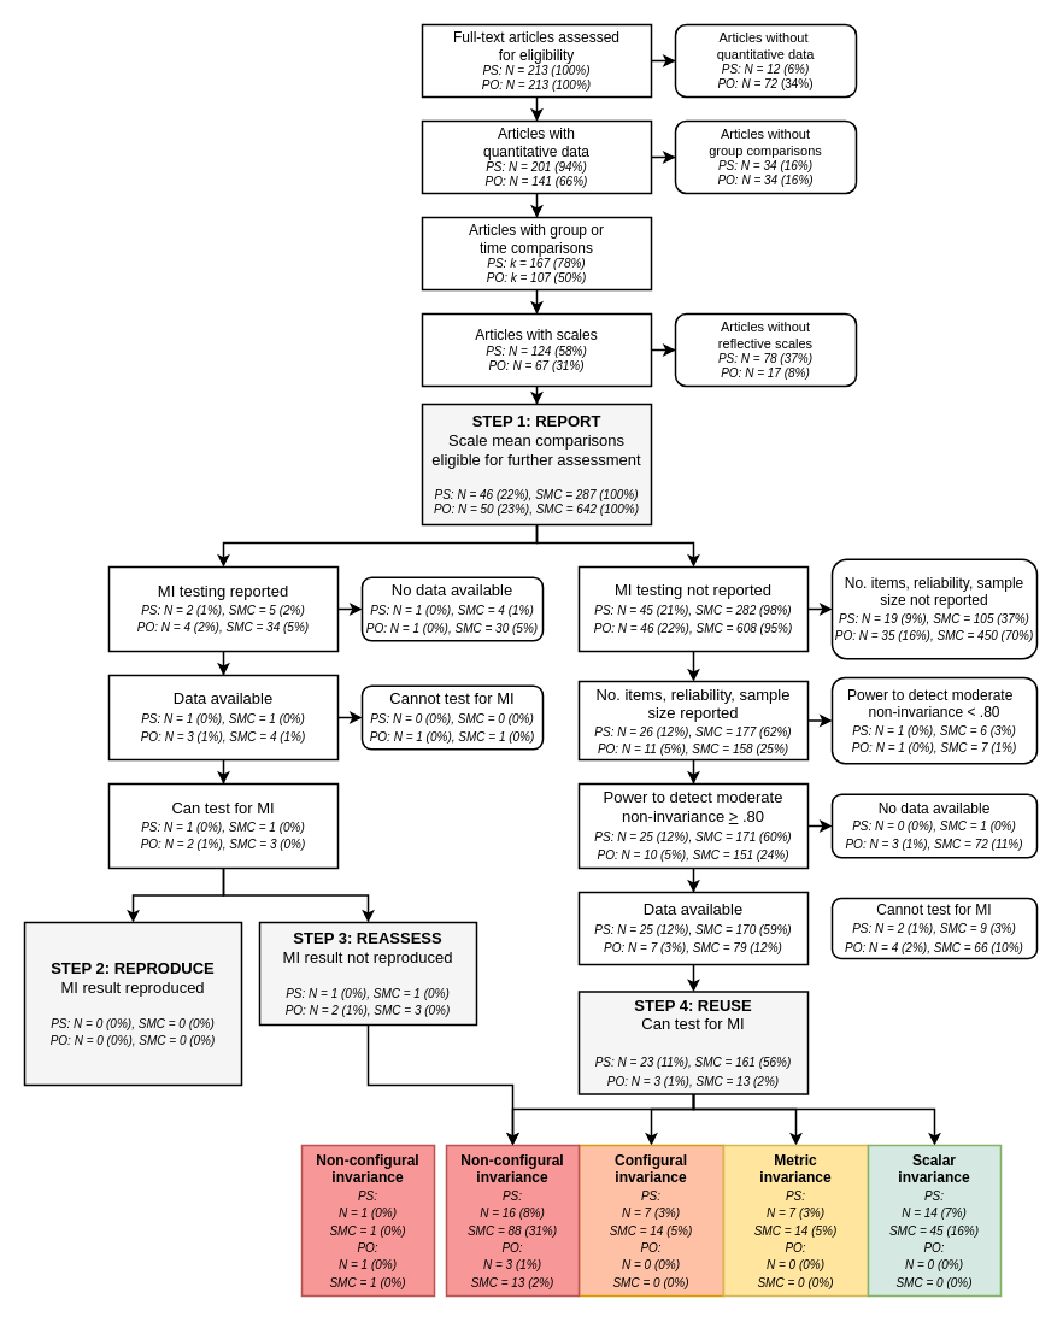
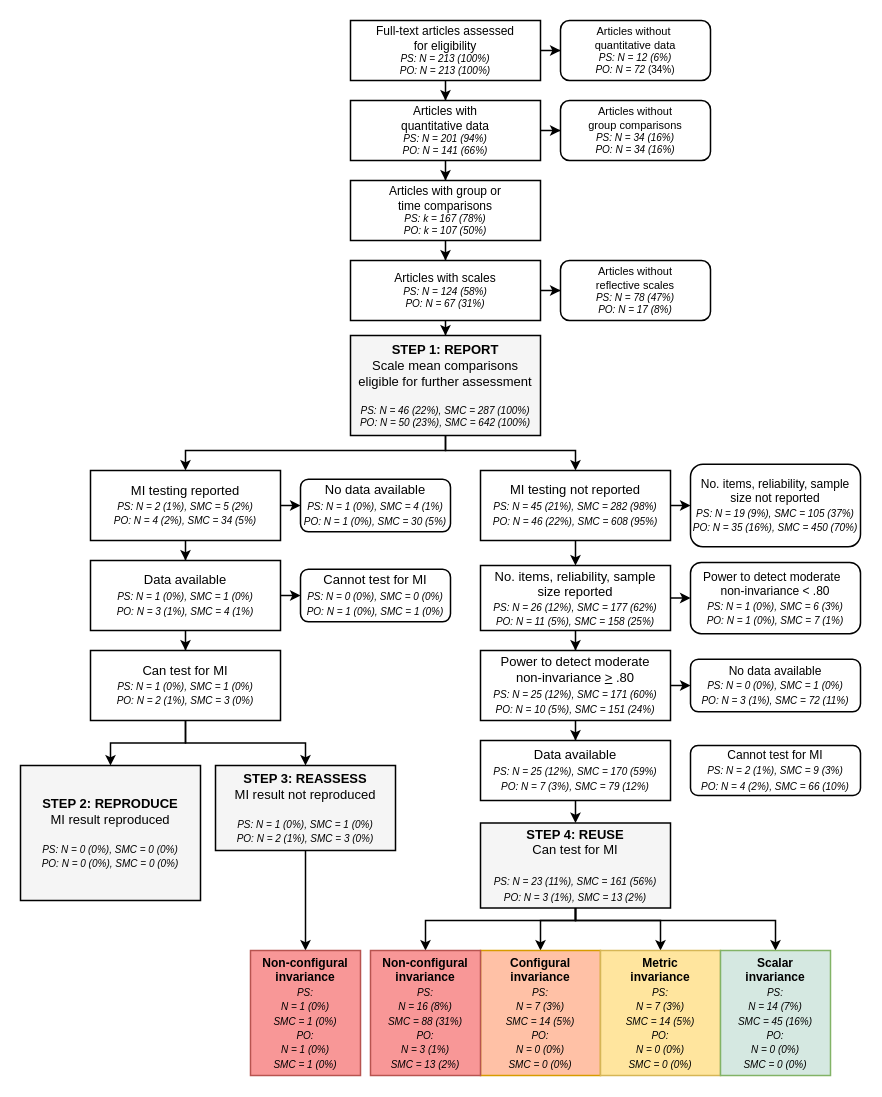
- <mxCell id="24" value="&lt;div style=&quot;font-size: 11px;&quot;&gt;&lt;font style=&quot;font-size: 11px;&quot;&gt;Articles without &lt;br&gt;&lt;/font&gt;&lt;/div&gt;&lt;div style=&quot;font-size: 11px;&quot;&gt;&lt;font style=&quot;font-size: 11px;&quot;&gt;&lt;font style=&quot;font-size: 11px;&quot;&gt;reflective scales&lt;/font&gt;&lt;br&gt;&lt;/font&gt;&lt;/div&gt;&lt;div style=&quot;font-size: 10px;&quot;&gt;&lt;div style=&quot;&quot;&gt;&lt;font style=&quot;font-size: 10px;&quot;&gt;&lt;i&gt;PS: &lt;/i&gt;&lt;/font&gt;&lt;font style=&quot;font-size: 10px;&quot;&gt;&lt;i&gt;N&lt;/i&gt;&lt;/font&gt;&lt;font style=&quot;font-size: 10px;&quot;&gt;&lt;i&gt; = 78 (37%)&lt;br&gt;&lt;/i&gt;&lt;/font&gt;&lt;/div&gt;&lt;font style=&quot;font-size: 10px;&quot;&gt;&lt;i&gt;PO: &lt;/i&gt;&lt;/font&gt;&lt;font style=&quot;font-size: 10px;&quot;&gt;&lt;i&gt;N&lt;/i&gt;&lt;/font&gt;&lt;font style=&quot;font-size: 10px;&quot;&gt;&lt;i&gt; = 17 (8%)&lt;br&gt;&lt;/i&gt;&lt;/font&gt;&lt;/div&gt;" style="rounded=1;whiteSpace=wrap;html=1;fontSize=13;strokeWidth=1.5;fontColor=#000000;" parent="1" vertex="1"><mxGeometry x="560" y="260" width="150" height="60" as="geometry" /></mxCell>
+ <mxCell id="24" value="&lt;div style=&quot;font-size: 11px;&quot;&gt;&lt;font style=&quot;font-size: 11px;&quot;&gt;Articles without &lt;br&gt;&lt;/font&gt;&lt;/div&gt;&lt;div style=&quot;font-size: 11px;&quot;&gt;&lt;font style=&quot;font-size: 11px;&quot;&gt;&lt;font style=&quot;font-size: 11px;&quot;&gt;reflective scales&lt;/font&gt;&lt;br&gt;&lt;/font&gt;&lt;/div&gt;&lt;div style=&quot;font-size: 10px;&quot;&gt;&lt;div style=&quot;&quot;&gt;&lt;font style=&quot;font-size: 10px;&quot;&gt;&lt;i&gt;PS: &lt;/i&gt;&lt;/font&gt;&lt;font style=&quot;font-size: 10px;&quot;&gt;&lt;i&gt;N&lt;/i&gt;&lt;/font&gt;&lt;font style=&quot;font-size: 10px;&quot;&gt;&lt;i&gt; = 78 (47%)&lt;br&gt;&lt;/i&gt;&lt;/font&gt;&lt;/div&gt;&lt;font style=&quot;font-size: 10px;&quot;&gt;&lt;i&gt;PO: &lt;/i&gt;&lt;/font&gt;&lt;font style=&quot;font-size: 10px;&quot;&gt;&lt;i&gt;N&lt;/i&gt;&lt;/font&gt;&lt;font style=&quot;font-size: 10px;&quot;&gt;&lt;i&gt; = 17 (8%)&lt;br&gt;&lt;/i&gt;&lt;/font&gt;&lt;/div&gt;" style="rounded=1;whiteSpace=wrap;html=1;fontSize=13;strokeWidth=1.5;fontColor=#000000;" parent="1" vertex="1"><mxGeometry x="560" y="260" width="150" height="60" as="geometry" /></mxCell>
- <mxCell id="49" value="" style="edgeStyle=orthogonalEdgeStyle;rounded=0;orthogonalLoop=1;jettySize=auto;html=1;fontSize=13;fontColor=#000000;strokeWidth=1.5;" parent="1" source="50" target="46" edge="1"><mxGeometry relative="1" as="geometry"><mxPoint x="305" y="875" as="targetPoint" /></mxGeometry></mxCell>
+ <mxCell id="49" value="" style="edgeStyle=orthogonalEdgeStyle;rounded=0;orthogonalLoop=1;jettySize=auto;html=1;fontSize=13;entryX=0.5;entryY=0;entryDx=0;entryDy=0;fontColor=#000000;strokeWidth=1.5;" parent="1" source="50" target="51" edge="1"><mxGeometry relative="1" as="geometry"><mxPoint x="305" y="875" as="targetPoint" /></mxGeometry></mxCell>
